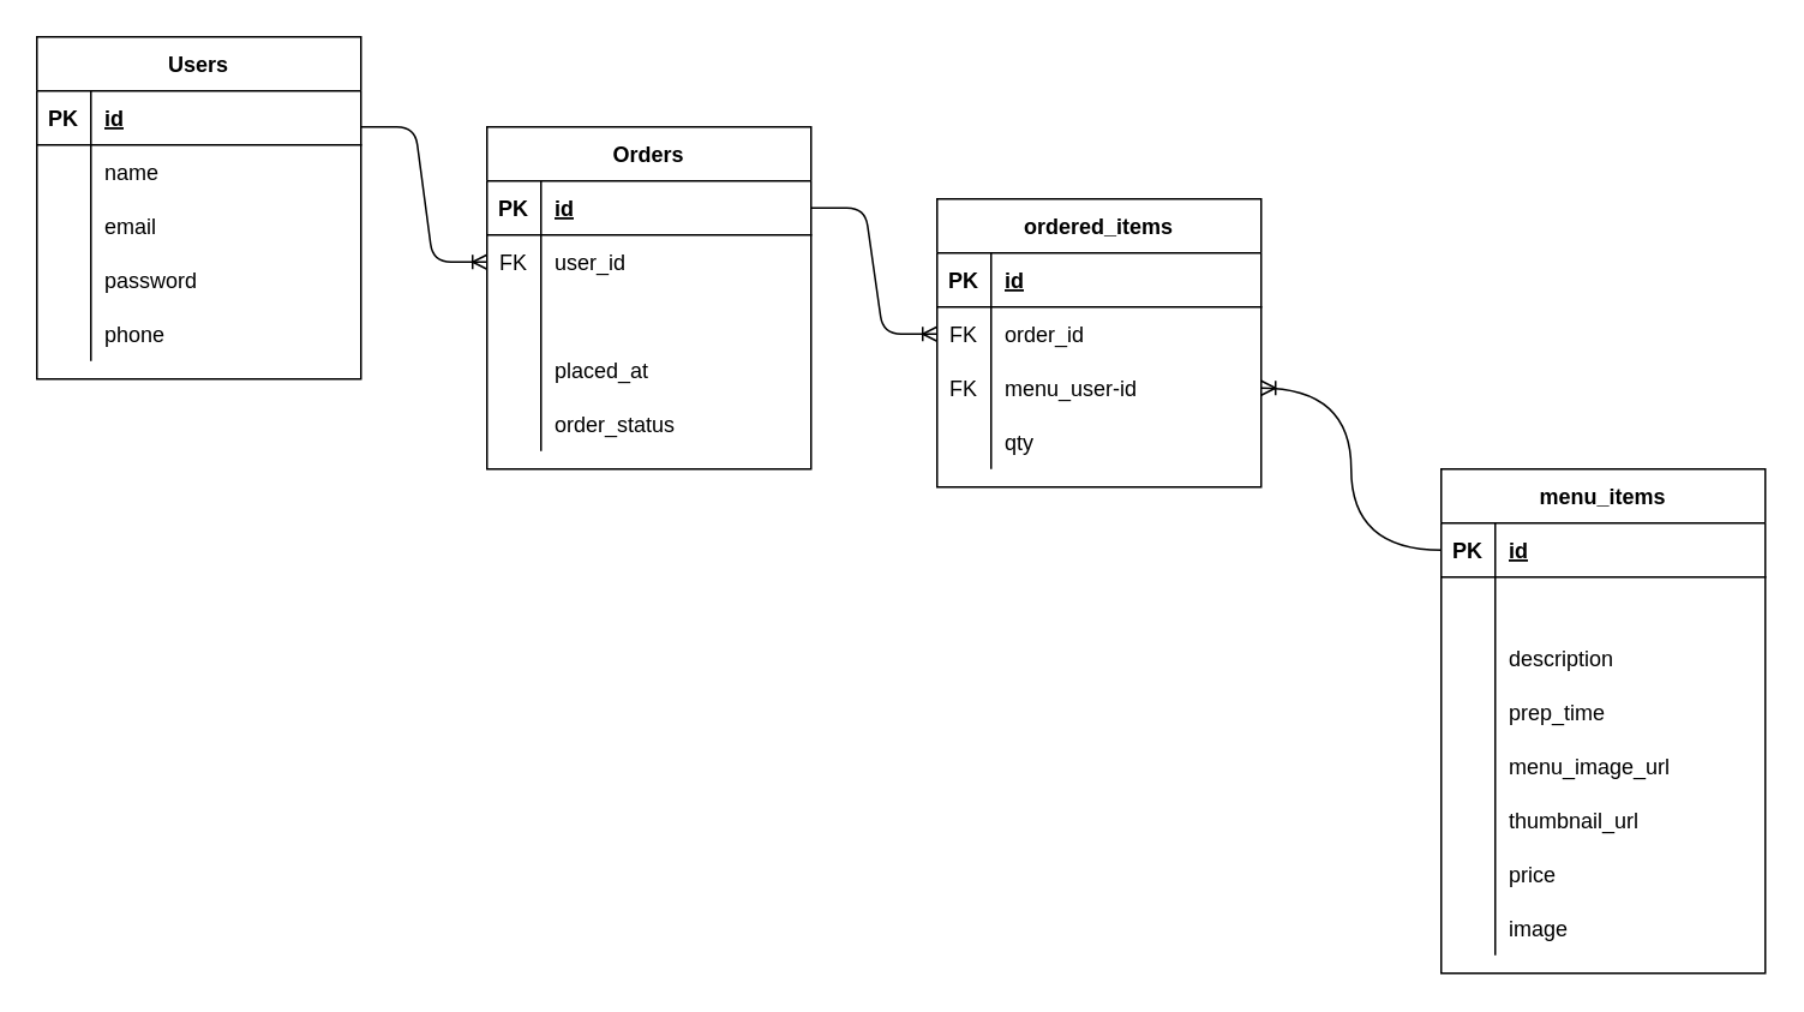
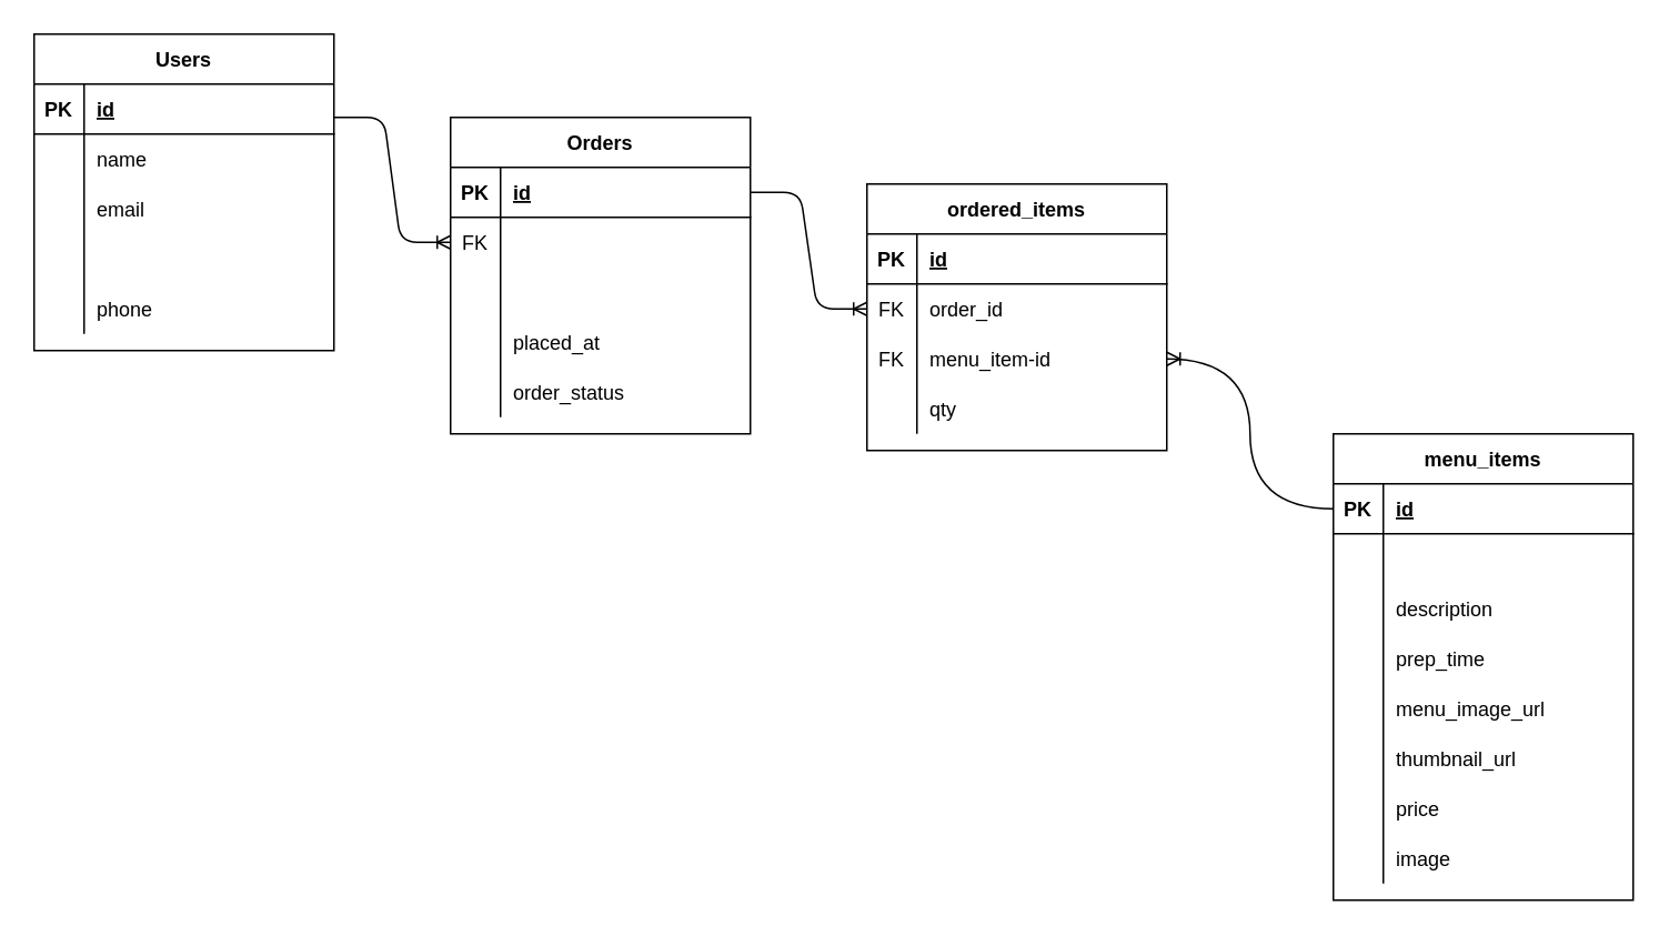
- <mxCell id="51" value="user_id" style="shape=partialRectangle;connectable=0;fillColor=none;top=0;left=0;bottom=0;right=0;align=left;spacingLeft=6;overflow=hidden;" parent="49" vertex="1"><mxGeometry x="30" width="150" height="30" as="geometry" /></mxCell>
- <mxCell id="14" value="password" style="shape=partialRectangle;connectable=0;fillColor=none;top=0;left=0;bottom=0;right=0;align=left;spacingLeft=6;overflow=hidden;" parent="12" vertex="1"><mxGeometry x="30" width="150" height="30" as="geometry" /></mxCell>
- <mxCell id="69" value="menu_user-id" style="shape=partialRectangle;connectable=0;fillColor=none;top=0;left=0;bottom=0;right=0;align=left;spacingLeft=6;overflow=hidden;" parent="67" vertex="1"><mxGeometry x="30" width="150" height="30" as="geometry" /></mxCell>
+ <mxCell id="69" value="menu_item-id" style="shape=partialRectangle;connectable=0;fillColor=none;top=0;left=0;bottom=0;right=0;align=left;spacingLeft=6;overflow=hidden;" parent="67" vertex="1"><mxGeometry x="30" width="150" height="30" as="geometry" /></mxCell>
